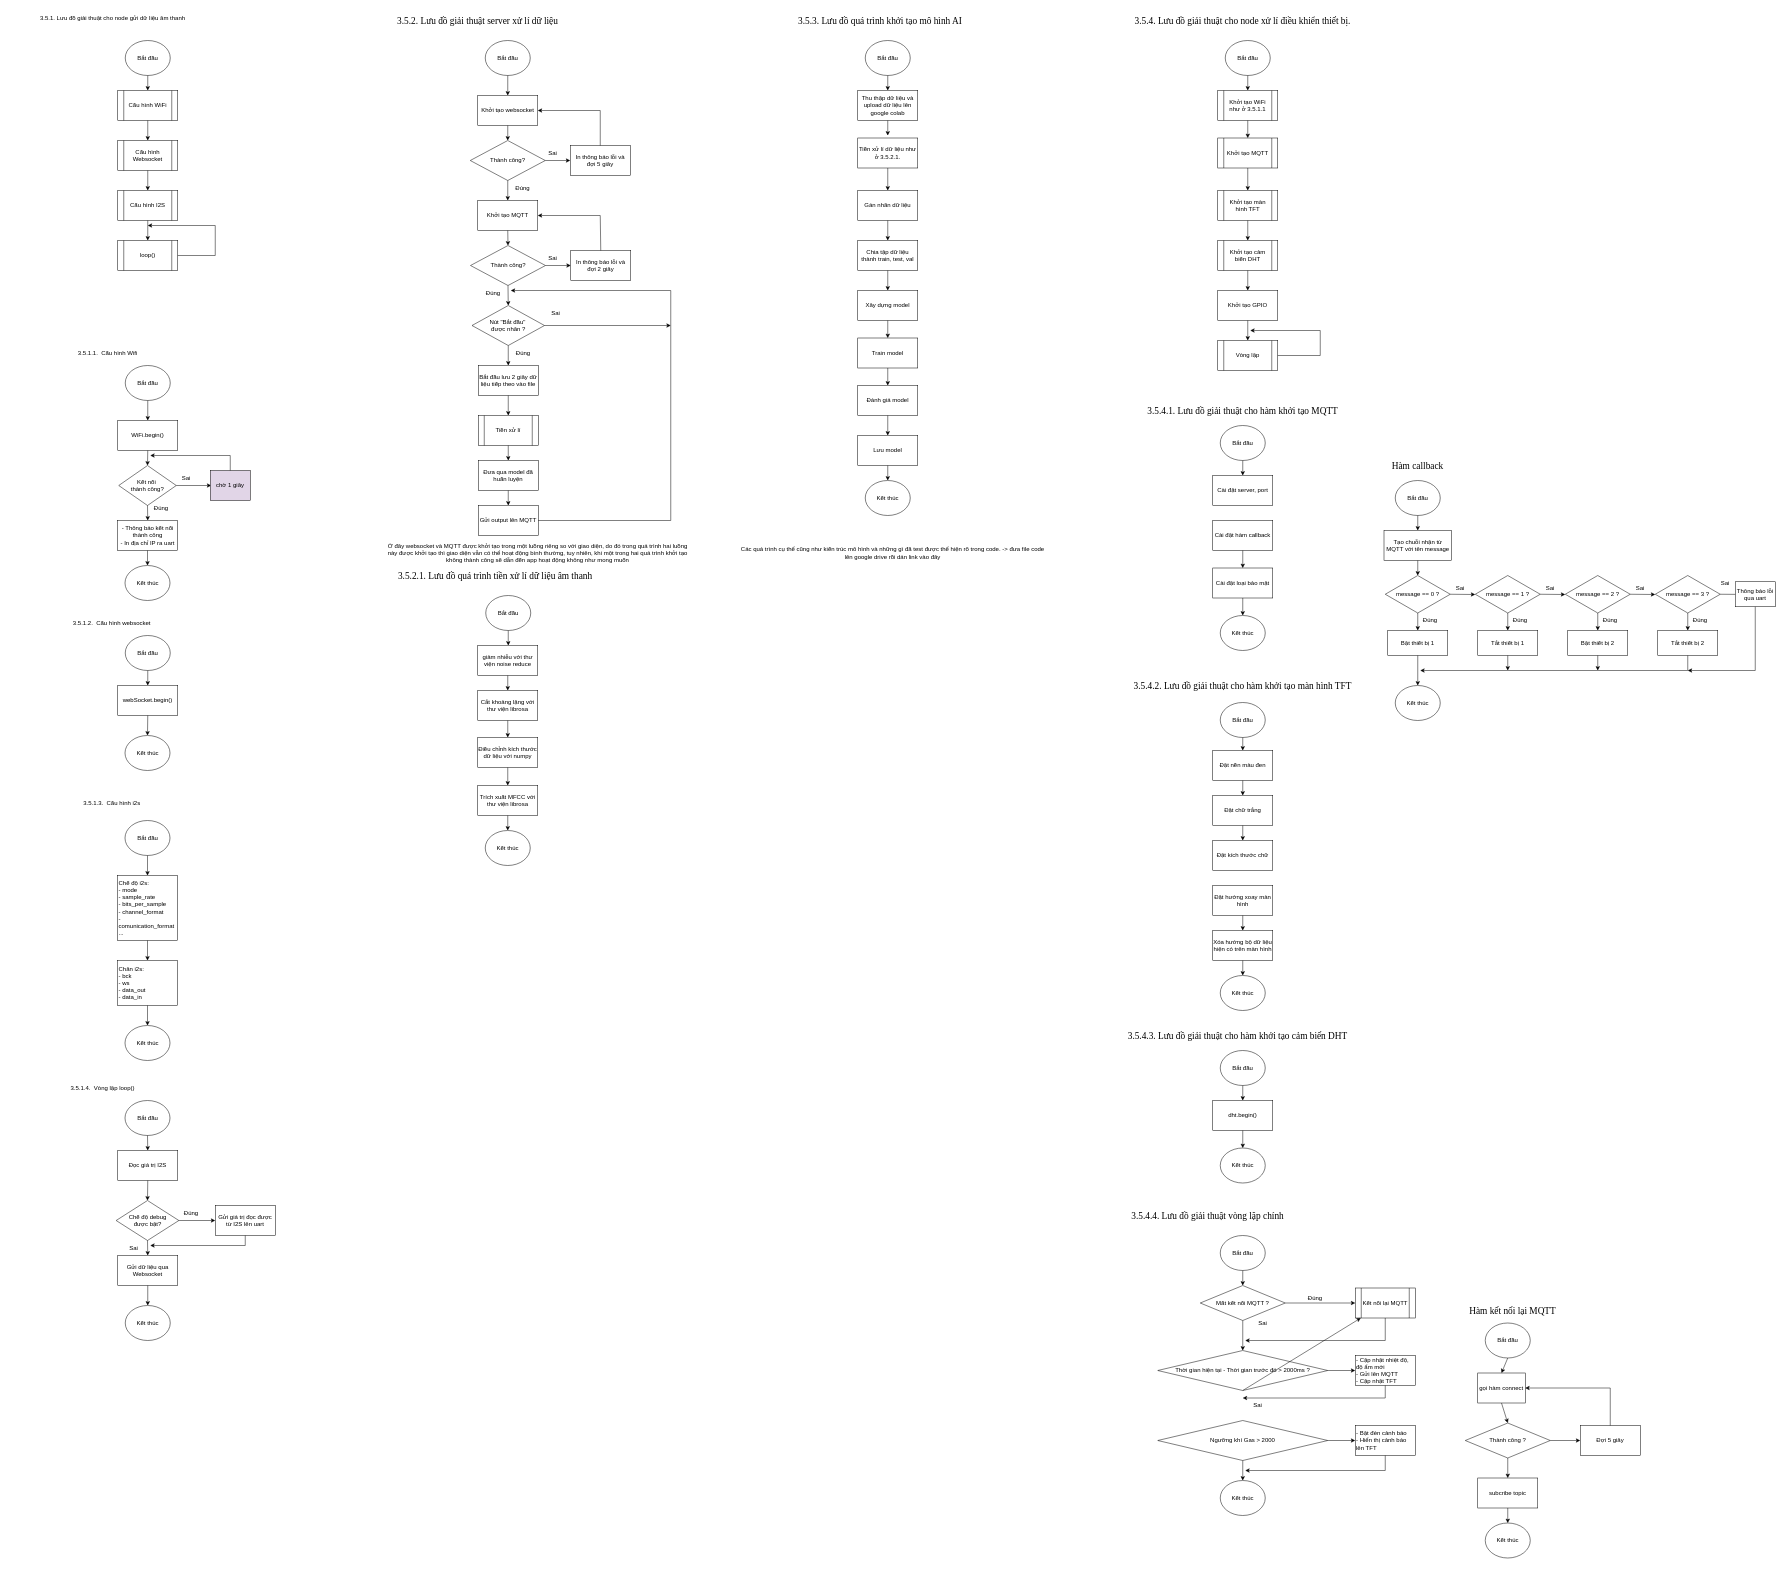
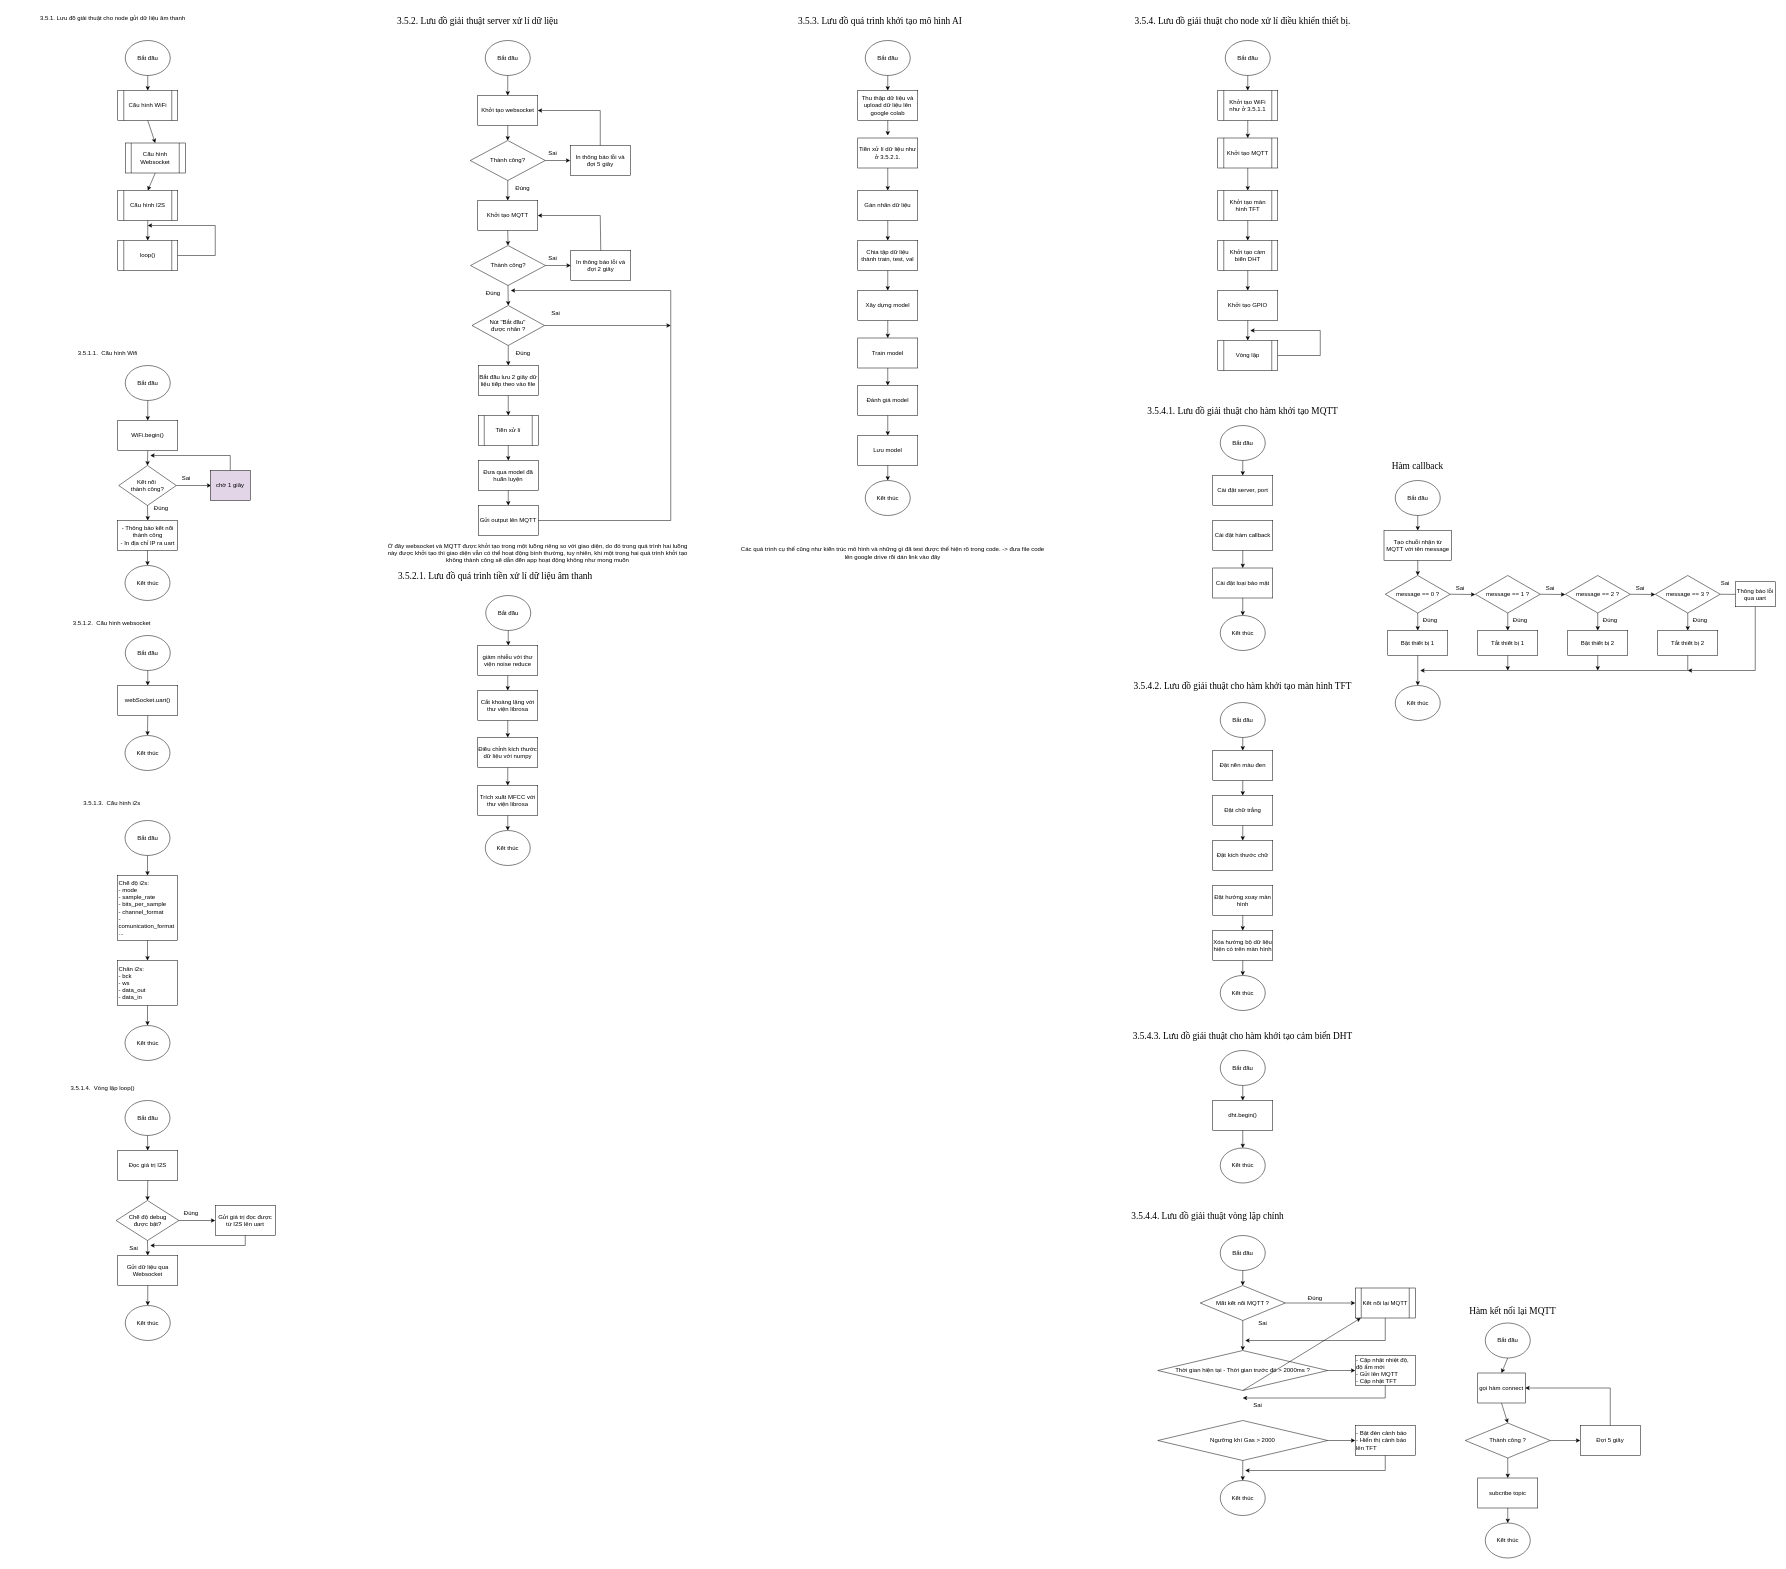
- <mxCell id="5" value="Cấu hình Websocket" style="shape=process;whiteSpace=wrap;html=1;backgroundOutline=1;" vertex="1" parent="1"><mxGeometry x="235" y="280" width="120" height="60" as="geometry" /></mxCell>
+ <mxCell id="5" value="Cấu hình Websocket" style="shape=process;whiteSpace=wrap;html=1;backgroundOutline=1;" vertex="1" parent="1"><mxGeometry x="250" y="285" width="120" height="60" as="geometry" /></mxCell>
- <mxCell id="30" value="webSocket.begin()" style="rounded=0;whiteSpace=wrap;html=1;" vertex="1" parent="1"><mxGeometry x="235" y="1370" width="120" height="60" as="geometry" /></mxCell>
+ <mxCell id="30" value="webSocket.uart()" style="rounded=0;whiteSpace=wrap;html=1;" vertex="1" parent="1"><mxGeometry x="235" y="1370" width="120" height="60" as="geometry" /></mxCell>
- <mxCell id="197" value="&lt;p style=&quot;line-height: 1.15px; margin-bottom: 0in; background: transparent; font-size: medium;&quot; align=&quot;justify&quot;&gt;&lt;font face=&quot;Time new roman&quot;&gt;&lt;font style=&quot;font-size: 14pt;&quot;&gt;3.5.4.3. Lưu đồ giải thuật cho hàm khởi tạo cảm biến DHT&lt;/font&gt;&lt;/font&gt;&lt;/p&gt;" style="text;html=1;align=center;verticalAlign=middle;whiteSpace=wrap;rounded=0;" vertex="1" parent="1"><mxGeometry x="2250" y="2050" width="450" height="30" as="geometry" /></mxCell>
+ <mxCell id="197" value="&lt;p style=&quot;line-height: 1.15px; margin-bottom: 0in; background: transparent; font-size: medium;&quot; align=&quot;justify&quot;&gt;&lt;font face=&quot;Time new roman&quot;&gt;&lt;font style=&quot;font-size: 14pt;&quot;&gt;3.5.4.3. Lưu đồ giải thuật cho hàm khởi tạo cảm biến DHT&lt;/font&gt;&lt;/font&gt;&lt;/p&gt;" style="text;html=1;align=center;verticalAlign=middle;whiteSpace=wrap;rounded=0;" vertex="1" parent="1"><mxGeometry x="2260" y="2050" width="450" height="30" as="geometry" /></mxCell>
